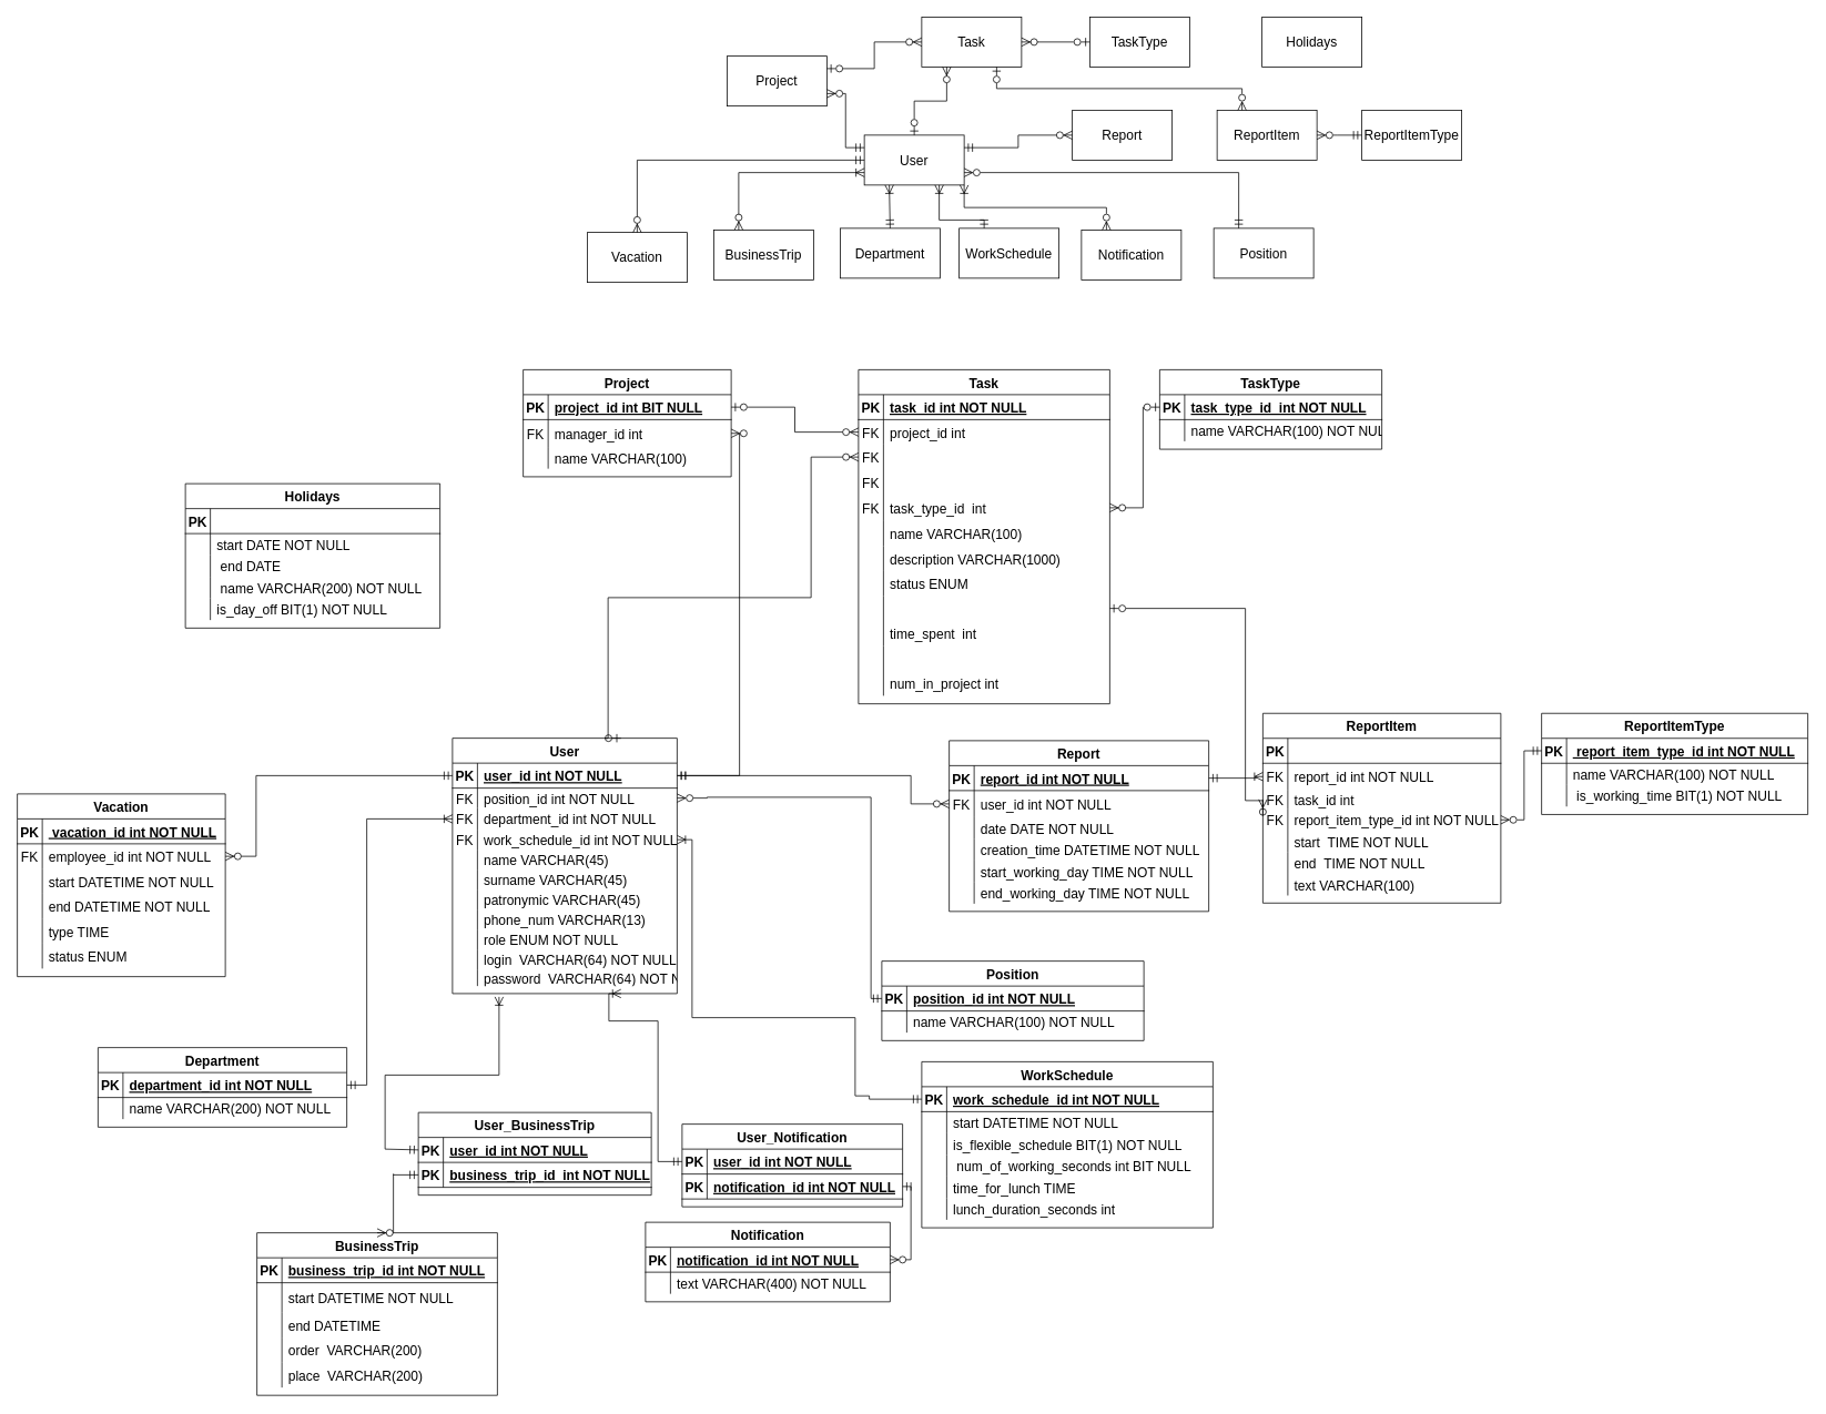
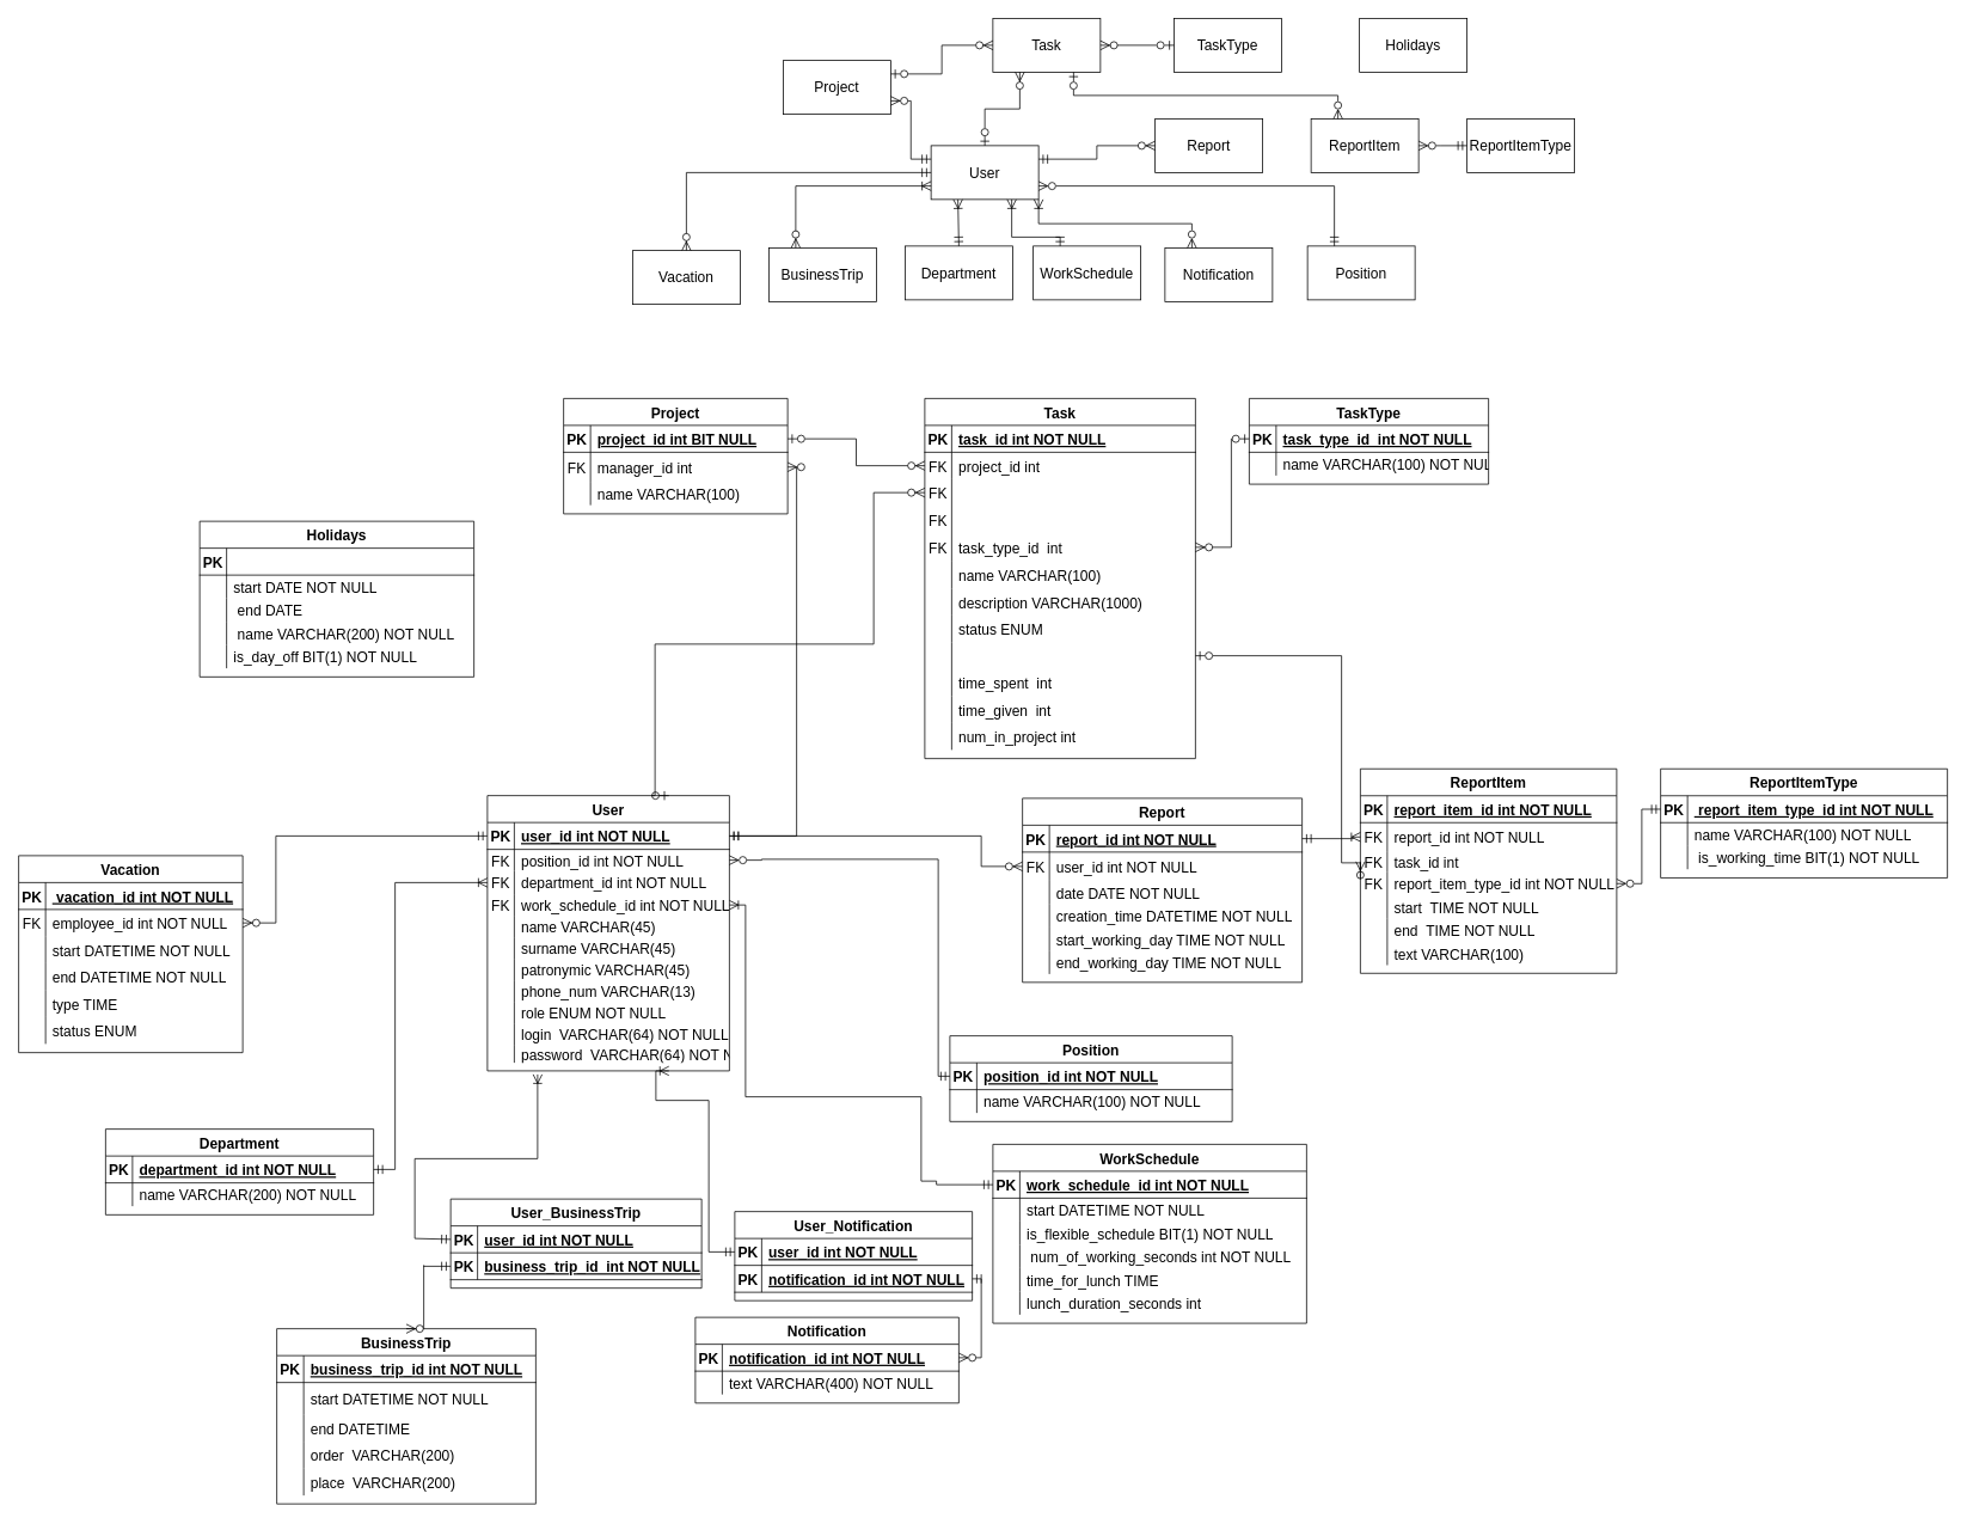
+ <mxCell id="59" value="time_given  int" style="shape=partialRectangle;overflow=hidden;connectable=0;fillColor=none;top=0;left=0;bottom=0;right=0;align=left;spacingLeft=6;fontSize=16;" vertex="1" parent="57"><mxGeometry x="30" width="272" height="30" as="geometry"><mxRectangle width="272" height="30" as="alternateBounds" /></mxGeometry></mxCell>
+ <mxCell id="178" value="report_item_id int NOT NULL" style="shape=partialRectangle;overflow=hidden;connectable=0;fillColor=none;top=0;left=0;bottom=0;right=0;align=left;spacingLeft=6;fontStyle=5;fontSize=16;" vertex="1" parent="176"><mxGeometry x="30" width="256" height="30" as="geometry"><mxRectangle width="256" height="30" as="alternateBounds" /></mxGeometry></mxCell>
- <mxCell id="219" value=" num_of_working_seconds int BIT NULL" style="shape=partialRectangle;overflow=hidden;connectable=0;fillColor=none;top=0;left=0;bottom=0;right=0;align=left;spacingLeft=6;fontSize=16;" vertex="1" parent="217"><mxGeometry x="30" width="320" height="26" as="geometry"><mxRectangle width="320" height="26" as="alternateBounds" /></mxGeometry></mxCell>
+ <mxCell id="219" value=" num_of_working_seconds int NOT NULL" style="shape=partialRectangle;overflow=hidden;connectable=0;fillColor=none;top=0;left=0;bottom=0;right=0;align=left;spacingLeft=6;fontSize=16;" vertex="1" parent="217"><mxGeometry x="30" width="320" height="26" as="geometry"><mxRectangle width="320" height="26" as="alternateBounds" /></mxGeometry></mxCell>
